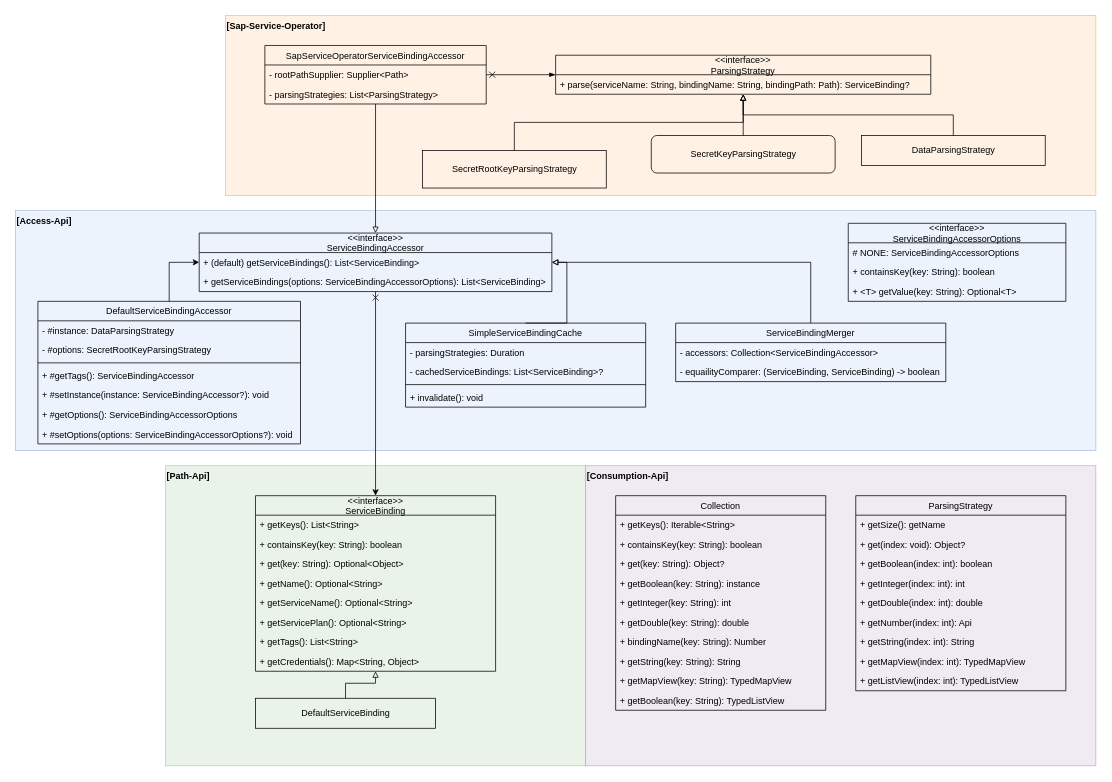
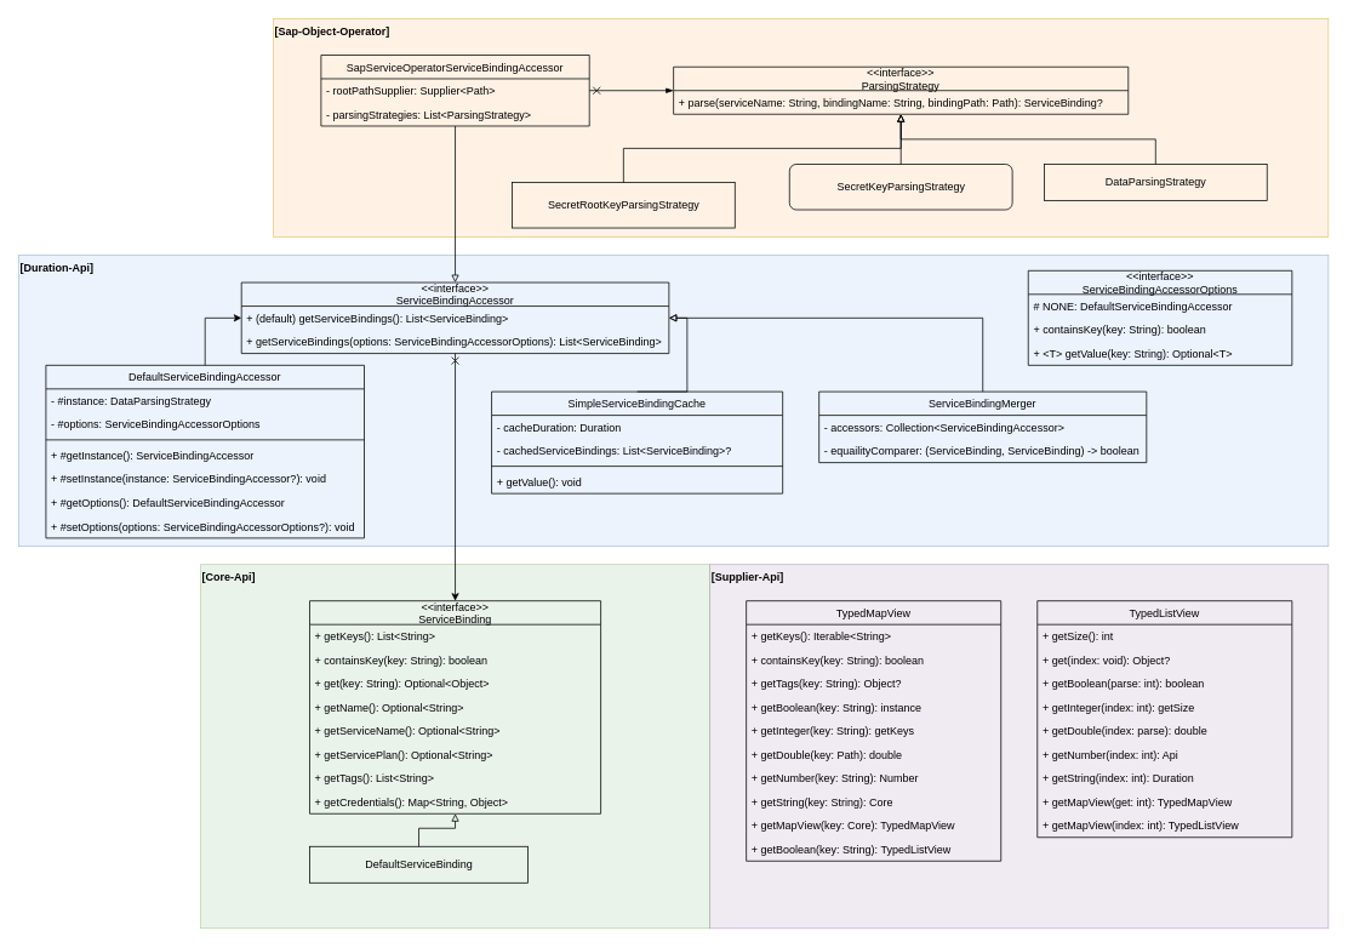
- <mxCell id="2" value="&lt;b&gt;[Sap-Service-Operator]&lt;/b&gt;" style="rounded=0;whiteSpace=wrap;html=1;fillColor=#ffe6cc;opacity=50;strokeColor=#d79b00;verticalAlign=top;align=left;" parent="1" vertex="1"><mxGeometry x="300" y="20" width="1160" height="240" as="geometry" /></mxCell>
+ <mxCell id="2" value="&lt;b&gt;[Sap-Object-Operator]&lt;/b&gt;" style="rounded=0;whiteSpace=wrap;html=1;fillColor=#ffe6cc;opacity=50;strokeColor=#d79b00;verticalAlign=top;align=left;" parent="1" vertex="1"><mxGeometry x="300" y="20" width="1160" height="240" as="geometry" /></mxCell>
- <mxCell id="4" value="&lt;b&gt;[Access-Api]&lt;/b&gt;" style="rounded=0;whiteSpace=wrap;html=1;opacity=50;fillColor=#dae8fc;strokeColor=#6c8ebf;verticalAlign=top;align=left;" parent="1" vertex="1"><mxGeometry x="20" y="280" width="1440" height="320" as="geometry" /></mxCell>
+ <mxCell id="4" value="&lt;b&gt;[Duration-Api]&lt;/b&gt;" style="rounded=0;whiteSpace=wrap;html=1;opacity=50;fillColor=#dae8fc;strokeColor=#6c8ebf;verticalAlign=top;align=left;" parent="1" vertex="1"><mxGeometry x="20" y="280" width="1440" height="320" as="geometry" /></mxCell>
- <mxCell id="71" value="# NONE: ServiceBindingAccessorOptions" style="text;strokeColor=none;fillColor=none;align=left;verticalAlign=top;spacingLeft=4;spacingRight=4;overflow=hidden;rotatable=0;points=[[0,0.5],[1,0.5]];portConstraint=eastwest;" vertex="1" parent="70"><mxGeometry y="26" width="290" height="26" as="geometry" /></mxCell>
+ <mxCell id="71" value="# NONE: DefaultServiceBindingAccessor" style="text;strokeColor=none;fillColor=none;align=left;verticalAlign=top;spacingLeft=4;spacingRight=4;overflow=hidden;rotatable=0;points=[[0,0.5],[1,0.5]];portConstraint=eastwest;" vertex="1" parent="70"><mxGeometry y="26" width="290" height="26" as="geometry" /></mxCell>
- <mxCell id="60" value="- #options: SecretRootKeyParsingStrategy" style="text;strokeColor=none;fillColor=none;align=left;verticalAlign=top;spacingLeft=4;spacingRight=4;overflow=hidden;rotatable=0;points=[[0,0.5],[1,0.5]];portConstraint=eastwest;" vertex="1" parent="58"><mxGeometry y="52" width="350" height="26" as="geometry" /></mxCell>
+ <mxCell id="60" value="- #options: ServiceBindingAccessorOptions" style="text;strokeColor=none;fillColor=none;align=left;verticalAlign=top;spacingLeft=4;spacingRight=4;overflow=hidden;rotatable=0;points=[[0,0.5],[1,0.5]];portConstraint=eastwest;" vertex="1" parent="58"><mxGeometry y="52" width="350" height="26" as="geometry" /></mxCell>
- <mxCell id="54" value="- parsingStrategies: Duration" style="text;strokeColor=none;fillColor=none;align=left;verticalAlign=top;spacingLeft=4;spacingRight=4;overflow=hidden;rotatable=0;points=[[0,0.5],[1,0.5]];portConstraint=eastwest;" parent="53" vertex="1"><mxGeometry y="26" width="320" height="26" as="geometry" /></mxCell>
+ <mxCell id="54" value="- cacheDuration: Duration" style="text;strokeColor=none;fillColor=none;align=left;verticalAlign=top;spacingLeft=4;spacingRight=4;overflow=hidden;rotatable=0;points=[[0,0.5],[1,0.5]];portConstraint=eastwest;" parent="53" vertex="1"><mxGeometry y="26" width="320" height="26" as="geometry" /></mxCell>
- <mxCell id="62" value="+ #getTags(): ServiceBindingAccessor" style="text;strokeColor=none;fillColor=none;align=left;verticalAlign=top;spacingLeft=4;spacingRight=4;overflow=hidden;rotatable=0;points=[[0,0.5],[1,0.5]];portConstraint=eastwest;" parent="58" vertex="1"><mxGeometry y="86" width="350" height="26" as="geometry" /></mxCell>
+ <mxCell id="62" value="+ #getInstance(): ServiceBindingAccessor" style="text;strokeColor=none;fillColor=none;align=left;verticalAlign=top;spacingLeft=4;spacingRight=4;overflow=hidden;rotatable=0;points=[[0,0.5],[1,0.5]];portConstraint=eastwest;" parent="58" vertex="1"><mxGeometry y="86" width="350" height="26" as="geometry" /></mxCell>
- <mxCell id="57" value="+ invalidate(): void" style="text;strokeColor=none;fillColor=none;align=left;verticalAlign=top;spacingLeft=4;spacingRight=4;overflow=hidden;rotatable=0;points=[[0,0.5],[1,0.5]];portConstraint=eastwest;" parent="53" vertex="1"><mxGeometry y="86" width="320" height="26" as="geometry" /></mxCell>
+ <mxCell id="57" value="+ getValue(): void" style="text;strokeColor=none;fillColor=none;align=left;verticalAlign=top;spacingLeft=4;spacingRight=4;overflow=hidden;rotatable=0;points=[[0,0.5],[1,0.5]];portConstraint=eastwest;" parent="53" vertex="1"><mxGeometry y="86" width="320" height="26" as="geometry" /></mxCell>
- <mxCell id="64" value="+ #getOptions(): ServiceBindingAccessorOptions" style="text;strokeColor=none;fillColor=none;align=left;verticalAlign=top;spacingLeft=4;spacingRight=4;overflow=hidden;rotatable=0;points=[[0,0.5],[1,0.5]];portConstraint=eastwest;" vertex="1" parent="58"><mxGeometry y="138" width="350" height="26" as="geometry" /></mxCell>
+ <mxCell id="64" value="+ #getOptions(): DefaultServiceBindingAccessor" style="text;strokeColor=none;fillColor=none;align=left;verticalAlign=top;spacingLeft=4;spacingRight=4;overflow=hidden;rotatable=0;points=[[0,0.5],[1,0.5]];portConstraint=eastwest;" vertex="1" parent="58"><mxGeometry y="138" width="350" height="26" as="geometry" /></mxCell>
- <mxCell id="5" value="&lt;b&gt;[Path-Api]&lt;/b&gt;" style="rounded=0;whiteSpace=wrap;html=1;opacity=50;fillColor=#d5e8d4;strokeColor=#82b366;verticalAlign=top;align=left;" parent="1" vertex="1"><mxGeometry x="220" y="620" width="560" height="400" as="geometry" /></mxCell>
+ <mxCell id="5" value="&lt;b&gt;[Core-Api]&lt;/b&gt;" style="rounded=0;whiteSpace=wrap;html=1;opacity=50;fillColor=#d5e8d4;strokeColor=#82b366;verticalAlign=top;align=left;" parent="1" vertex="1"><mxGeometry x="220" y="620" width="560" height="400" as="geometry" /></mxCell>
- <mxCell id="3" value="&lt;b&gt;[Consumption-Api]&lt;/b&gt;" style="rounded=0;whiteSpace=wrap;html=1;opacity=50;fillColor=#e1d5e7;strokeColor=#9673a6;verticalAlign=top;align=left;" parent="1" vertex="1"><mxGeometry x="780" y="620" width="680" height="400" as="geometry" /></mxCell>
+ <mxCell id="3" value="&lt;b&gt;[Supplier-Api]&lt;/b&gt;" style="rounded=0;whiteSpace=wrap;html=1;opacity=50;fillColor=#e1d5e7;strokeColor=#9673a6;verticalAlign=top;align=left;" parent="1" vertex="1"><mxGeometry x="780" y="620" width="680" height="400" as="geometry" /></mxCell>
- <mxCell id="16" value="Collection" style="swimlane;fontStyle=0;childLayout=stackLayout;horizontal=1;startSize=26;fillColor=none;horizontalStack=0;resizeParent=1;resizeParentMax=0;resizeLast=0;collapsible=1;marginBottom=0;" parent="1" vertex="1"><mxGeometry x="820" y="660" width="280" height="286" as="geometry" /></mxCell>
+ <mxCell id="16" value="TypedMapView" style="swimlane;fontStyle=0;childLayout=stackLayout;horizontal=1;startSize=26;fillColor=none;horizontalStack=0;resizeParent=1;resizeParentMax=0;resizeLast=0;collapsible=1;marginBottom=0;" parent="1" vertex="1"><mxGeometry x="820" y="660" width="280" height="286" as="geometry" /></mxCell>
- <mxCell id="27" value="ParsingStrategy" style="swimlane;fontStyle=0;childLayout=stackLayout;horizontal=1;startSize=26;fillColor=none;horizontalStack=0;resizeParent=1;resizeParentMax=0;resizeLast=0;collapsible=1;marginBottom=0;" parent="1" vertex="1"><mxGeometry x="1140" y="660" width="280" height="260" as="geometry" /></mxCell>
+ <mxCell id="27" value="TypedListView" style="swimlane;fontStyle=0;childLayout=stackLayout;horizontal=1;startSize=26;fillColor=none;horizontalStack=0;resizeParent=1;resizeParentMax=0;resizeLast=0;collapsible=1;marginBottom=0;" parent="1" vertex="1"><mxGeometry x="1140" y="660" width="280" height="260" as="geometry" /></mxCell>
- <mxCell id="28" value="+ getSize(): getName" style="text;strokeColor=none;fillColor=none;align=left;verticalAlign=top;spacingLeft=4;spacingRight=4;overflow=hidden;rotatable=0;points=[[0,0.5],[1,0.5]];portConstraint=eastwest;" parent="27" vertex="1"><mxGeometry y="26" width="280" height="26" as="geometry" /></mxCell>
+ <mxCell id="28" value="+ getSize(): int" style="text;strokeColor=none;fillColor=none;align=left;verticalAlign=top;spacingLeft=4;spacingRight=4;overflow=hidden;rotatable=0;points=[[0,0.5],[1,0.5]];portConstraint=eastwest;" parent="27" vertex="1"><mxGeometry y="26" width="280" height="26" as="geometry" /></mxCell>
- <mxCell id="19" value="+ get(key: String): Object?" style="text;strokeColor=none;fillColor=none;align=left;verticalAlign=top;spacingLeft=4;spacingRight=4;overflow=hidden;rotatable=0;points=[[0,0.5],[1,0.5]];portConstraint=eastwest;" parent="16" vertex="1"><mxGeometry y="78" width="280" height="26" as="geometry" /></mxCell>
+ <mxCell id="19" value="+ getTags(key: String): Object?" style="text;strokeColor=none;fillColor=none;align=left;verticalAlign=top;spacingLeft=4;spacingRight=4;overflow=hidden;rotatable=0;points=[[0,0.5],[1,0.5]];portConstraint=eastwest;" parent="16" vertex="1"><mxGeometry y="78" width="280" height="26" as="geometry" /></mxCell>
- <mxCell id="30" value="+ getBoolean(index: int): boolean" style="text;strokeColor=none;fillColor=none;align=left;verticalAlign=top;spacingLeft=4;spacingRight=4;overflow=hidden;rotatable=0;points=[[0,0.5],[1,0.5]];portConstraint=eastwest;" parent="27" vertex="1"><mxGeometry y="78" width="280" height="26" as="geometry" /></mxCell>
+ <mxCell id="30" value="+ getBoolean(parse: int): boolean" style="text;strokeColor=none;fillColor=none;align=left;verticalAlign=top;spacingLeft=4;spacingRight=4;overflow=hidden;rotatable=0;points=[[0,0.5],[1,0.5]];portConstraint=eastwest;" parent="27" vertex="1"><mxGeometry y="78" width="280" height="26" as="geometry" /></mxCell>
- <mxCell id="31" value="+ getInteger(index: int): int" style="text;strokeColor=none;fillColor=none;align=left;verticalAlign=top;spacingLeft=4;spacingRight=4;overflow=hidden;rotatable=0;points=[[0,0.5],[1,0.5]];portConstraint=eastwest;" parent="27" vertex="1"><mxGeometry y="104" width="280" height="26" as="geometry" /></mxCell>
+ <mxCell id="31" value="+ getInteger(index: int): getSize" style="text;strokeColor=none;fillColor=none;align=left;verticalAlign=top;spacingLeft=4;spacingRight=4;overflow=hidden;rotatable=0;points=[[0,0.5],[1,0.5]];portConstraint=eastwest;" parent="27" vertex="1"><mxGeometry y="104" width="280" height="26" as="geometry" /></mxCell>
- <mxCell id="21" value="+ getInteger(key: String): int" style="text;strokeColor=none;fillColor=none;align=left;verticalAlign=top;spacingLeft=4;spacingRight=4;overflow=hidden;rotatable=0;points=[[0,0.5],[1,0.5]];portConstraint=eastwest;" parent="16" vertex="1"><mxGeometry y="130" width="280" height="26" as="geometry" /></mxCell>
+ <mxCell id="21" value="+ getInteger(key: String): getKeys" style="text;strokeColor=none;fillColor=none;align=left;verticalAlign=top;spacingLeft=4;spacingRight=4;overflow=hidden;rotatable=0;points=[[0,0.5],[1,0.5]];portConstraint=eastwest;" parent="16" vertex="1"><mxGeometry y="130" width="280" height="26" as="geometry" /></mxCell>
- <mxCell id="32" value="+ getDouble(index: int): double" style="text;strokeColor=none;fillColor=none;align=left;verticalAlign=top;spacingLeft=4;spacingRight=4;overflow=hidden;rotatable=0;points=[[0,0.5],[1,0.5]];portConstraint=eastwest;" parent="27" vertex="1"><mxGeometry y="130" width="280" height="26" as="geometry" /></mxCell>
+ <mxCell id="32" value="+ getDouble(index: parse): double" style="text;strokeColor=none;fillColor=none;align=left;verticalAlign=top;spacingLeft=4;spacingRight=4;overflow=hidden;rotatable=0;points=[[0,0.5],[1,0.5]];portConstraint=eastwest;" parent="27" vertex="1"><mxGeometry y="130" width="280" height="26" as="geometry" /></mxCell>
- <mxCell id="22" value="+ getDouble(key: String): double" style="text;strokeColor=none;fillColor=none;align=left;verticalAlign=top;spacingLeft=4;spacingRight=4;overflow=hidden;rotatable=0;points=[[0,0.5],[1,0.5]];portConstraint=eastwest;" parent="16" vertex="1"><mxGeometry y="156" width="280" height="26" as="geometry" /></mxCell>
+ <mxCell id="22" value="+ getDouble(key: Path): double" style="text;strokeColor=none;fillColor=none;align=left;verticalAlign=top;spacingLeft=4;spacingRight=4;overflow=hidden;rotatable=0;points=[[0,0.5],[1,0.5]];portConstraint=eastwest;" parent="16" vertex="1"><mxGeometry y="156" width="280" height="26" as="geometry" /></mxCell>
- <mxCell id="23" value="+ bindingName(key: String): Number" style="text;strokeColor=none;fillColor=none;align=left;verticalAlign=top;spacingLeft=4;spacingRight=4;overflow=hidden;rotatable=0;points=[[0,0.5],[1,0.5]];portConstraint=eastwest;" parent="16" vertex="1"><mxGeometry y="182" width="280" height="26" as="geometry" /></mxCell>
+ <mxCell id="23" value="+ getNumber(key: String): Number" style="text;strokeColor=none;fillColor=none;align=left;verticalAlign=top;spacingLeft=4;spacingRight=4;overflow=hidden;rotatable=0;points=[[0,0.5],[1,0.5]];portConstraint=eastwest;" parent="16" vertex="1"><mxGeometry y="182" width="280" height="26" as="geometry" /></mxCell>
- <mxCell id="34" value="+ getString(index: int): String" style="text;strokeColor=none;fillColor=none;align=left;verticalAlign=top;spacingLeft=4;spacingRight=4;overflow=hidden;rotatable=0;points=[[0,0.5],[1,0.5]];portConstraint=eastwest;" parent="27" vertex="1"><mxGeometry y="182" width="280" height="26" as="geometry" /></mxCell>
+ <mxCell id="34" value="+ getString(index: int): Duration" style="text;strokeColor=none;fillColor=none;align=left;verticalAlign=top;spacingLeft=4;spacingRight=4;overflow=hidden;rotatable=0;points=[[0,0.5],[1,0.5]];portConstraint=eastwest;" parent="27" vertex="1"><mxGeometry y="182" width="280" height="26" as="geometry" /></mxCell>
- <mxCell id="24" value="+ getString(key: String): String" style="text;strokeColor=none;fillColor=none;align=left;verticalAlign=top;spacingLeft=4;spacingRight=4;overflow=hidden;rotatable=0;points=[[0,0.5],[1,0.5]];portConstraint=eastwest;" parent="16" vertex="1"><mxGeometry y="208" width="280" height="26" as="geometry" /></mxCell>
+ <mxCell id="24" value="+ getString(key: String): Core" style="text;strokeColor=none;fillColor=none;align=left;verticalAlign=top;spacingLeft=4;spacingRight=4;overflow=hidden;rotatable=0;points=[[0,0.5],[1,0.5]];portConstraint=eastwest;" parent="16" vertex="1"><mxGeometry y="208" width="280" height="26" as="geometry" /></mxCell>
- <mxCell id="35" value="+ getMapView(index: int): TypedMapView" style="text;strokeColor=none;fillColor=none;align=left;verticalAlign=top;spacingLeft=4;spacingRight=4;overflow=hidden;rotatable=0;points=[[0,0.5],[1,0.5]];portConstraint=eastwest;" parent="27" vertex="1"><mxGeometry y="208" width="280" height="26" as="geometry" /></mxCell>
+ <mxCell id="35" value="+ getMapView(get: int): TypedMapView" style="text;strokeColor=none;fillColor=none;align=left;verticalAlign=top;spacingLeft=4;spacingRight=4;overflow=hidden;rotatable=0;points=[[0,0.5],[1,0.5]];portConstraint=eastwest;" parent="27" vertex="1"><mxGeometry y="208" width="280" height="26" as="geometry" /></mxCell>
- <mxCell id="25" value="+ getMapView(key: String): TypedMapView" style="text;strokeColor=none;fillColor=none;align=left;verticalAlign=top;spacingLeft=4;spacingRight=4;overflow=hidden;rotatable=0;points=[[0,0.5],[1,0.5]];portConstraint=eastwest;" parent="16" vertex="1"><mxGeometry y="234" width="280" height="26" as="geometry" /></mxCell>
+ <mxCell id="25" value="+ getMapView(key: Core): TypedMapView" style="text;strokeColor=none;fillColor=none;align=left;verticalAlign=top;spacingLeft=4;spacingRight=4;overflow=hidden;rotatable=0;points=[[0,0.5],[1,0.5]];portConstraint=eastwest;" parent="16" vertex="1"><mxGeometry y="234" width="280" height="26" as="geometry" /></mxCell>
- <mxCell id="36" value="+ getListView(index: int): TypedListView" style="text;strokeColor=none;fillColor=none;align=left;verticalAlign=top;spacingLeft=4;spacingRight=4;overflow=hidden;rotatable=0;points=[[0,0.5],[1,0.5]];portConstraint=eastwest;" parent="27" vertex="1"><mxGeometry y="234" width="280" height="26" as="geometry" /></mxCell>
+ <mxCell id="36" value="+ getMapView(index: int): TypedListView" style="text;strokeColor=none;fillColor=none;align=left;verticalAlign=top;spacingLeft=4;spacingRight=4;overflow=hidden;rotatable=0;points=[[0,0.5],[1,0.5]];portConstraint=eastwest;" parent="27" vertex="1"><mxGeometry y="234" width="280" height="26" as="geometry" /></mxCell>
